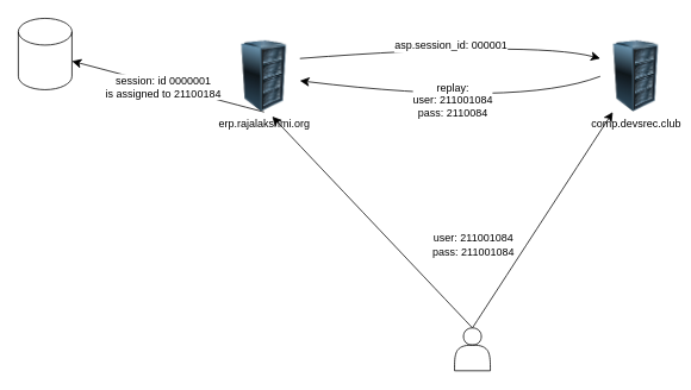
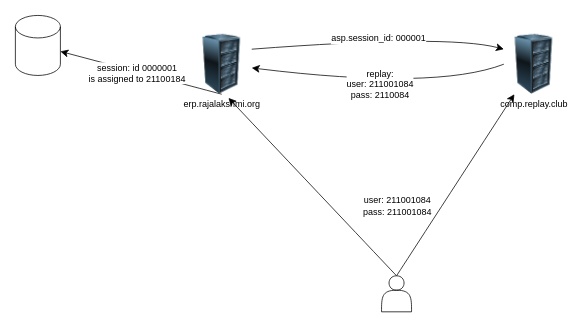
- <mxCell id="9" value="comp.devsrec.club" style="image;html=1;image=img/lib/clip_art/computers/Server_Rack_128x128.png" vertex="1" parent="1"><mxGeometry x="671" y="45" width="80" height="80" as="geometry" /></mxCell>
+ <mxCell id="9" value="comp.replay.club" style="image;html=1;image=img/lib/clip_art/computers/Server_Rack_128x128.png" vertex="1" parent="1"><mxGeometry x="671" y="45" width="80" height="80" as="geometry" /></mxCell>
